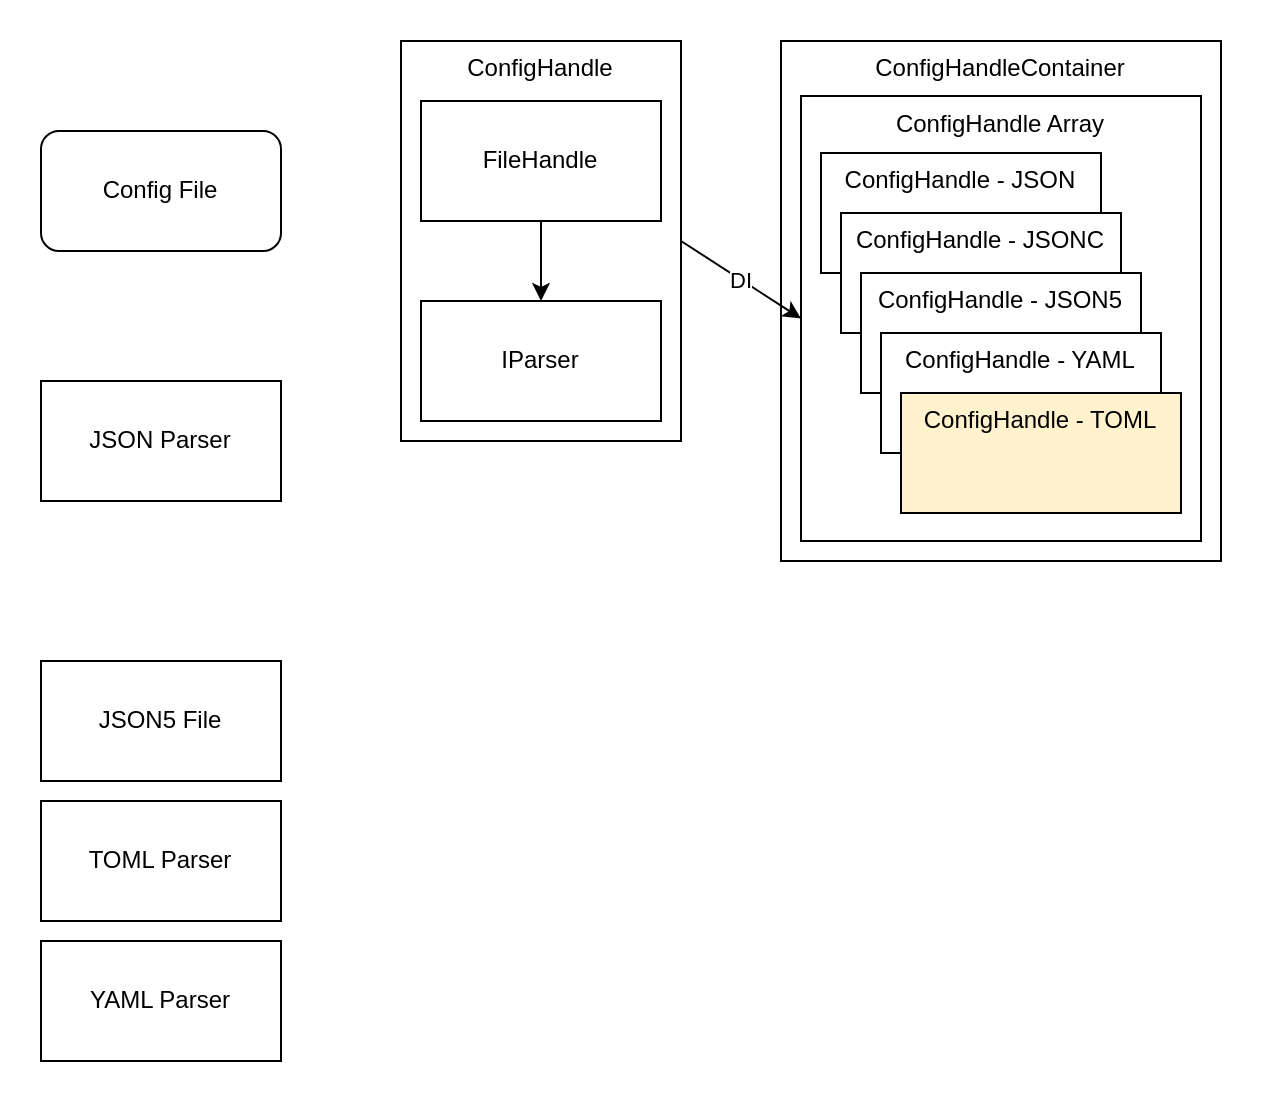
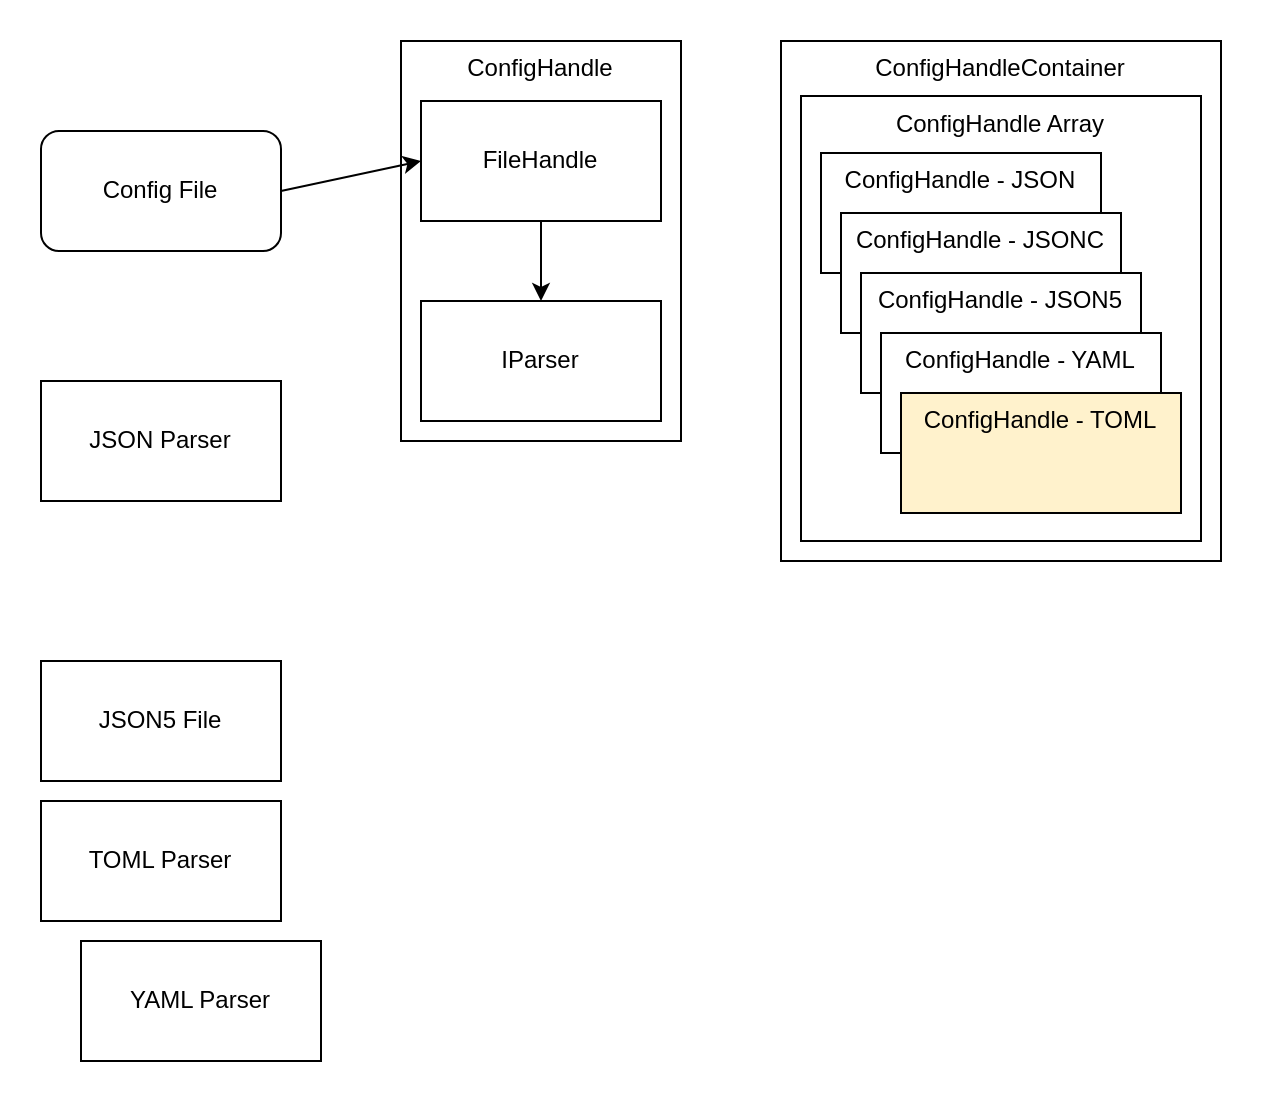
+ <mxCell id="8" value="" style="endArrow=classic;html=1;rounded=0;exitX=1;exitY=0.5;exitDx=0;exitDy=0;entryX=0;entryY=0.5;entryDx=0;entryDy=0;" parent="1" source="7" target="5" edge="1"><mxGeometry width="50" height="50" relative="1" as="geometry"><mxPoint x="350" y="430" as="sourcePoint" /><mxPoint x="400" y="380" as="targetPoint" /></mxGeometry></mxCell>
- <mxCell id="19" value="DI" style="endArrow=classic;html=1;rounded=0;exitX=1;exitY=0.5;exitDx=0;exitDy=0;entryX=0;entryY=0.5;entryDx=0;entryDy=0;" parent="1" source="4" target="3" edge="1"><mxGeometry width="50" height="50" relative="1" as="geometry"><mxPoint x="370" y="340" as="sourcePoint" /><mxPoint x="420" y="290" as="targetPoint" /></mxGeometry></mxCell>
- <mxCell id="12" value="YAML Parser" style="rounded=0;whiteSpace=wrap;html=1;" parent="1" vertex="1"><mxGeometry x="20" y="470" width="120" height="60" as="geometry" /></mxCell>
+ <mxCell id="12" value="YAML Parser" style="rounded=0;whiteSpace=wrap;html=1;" parent="1" vertex="1"><mxGeometry x="40" y="470" width="120" height="60" as="geometry" /></mxCell>
